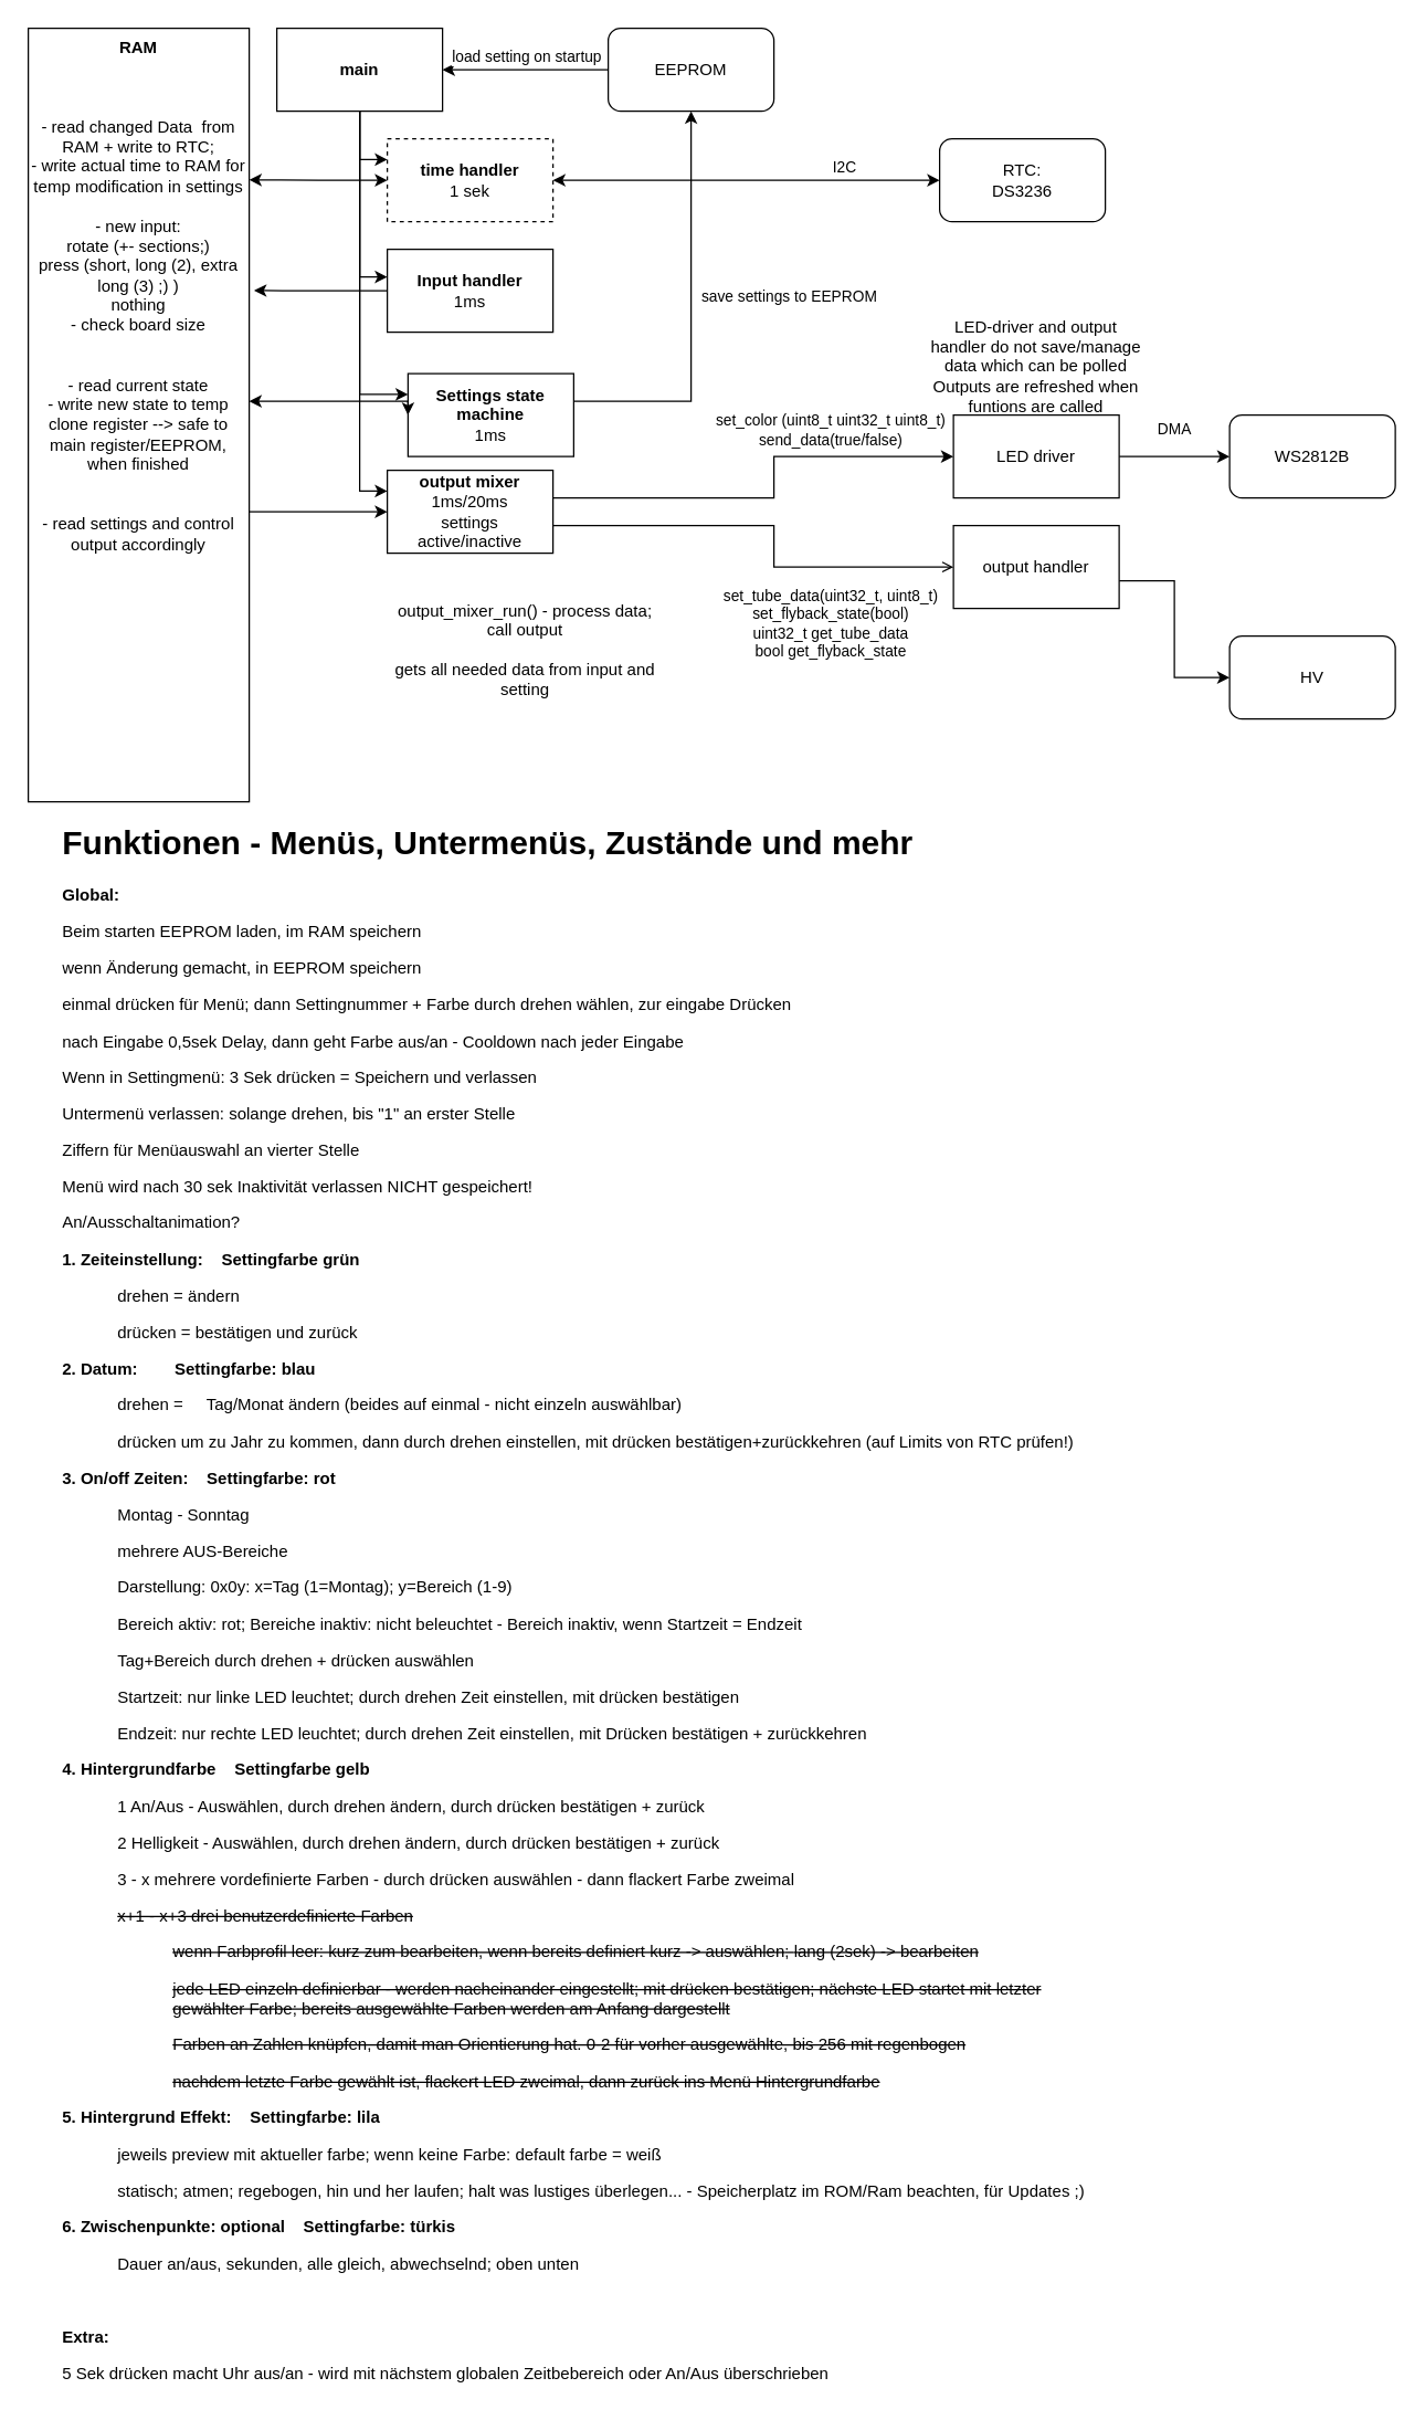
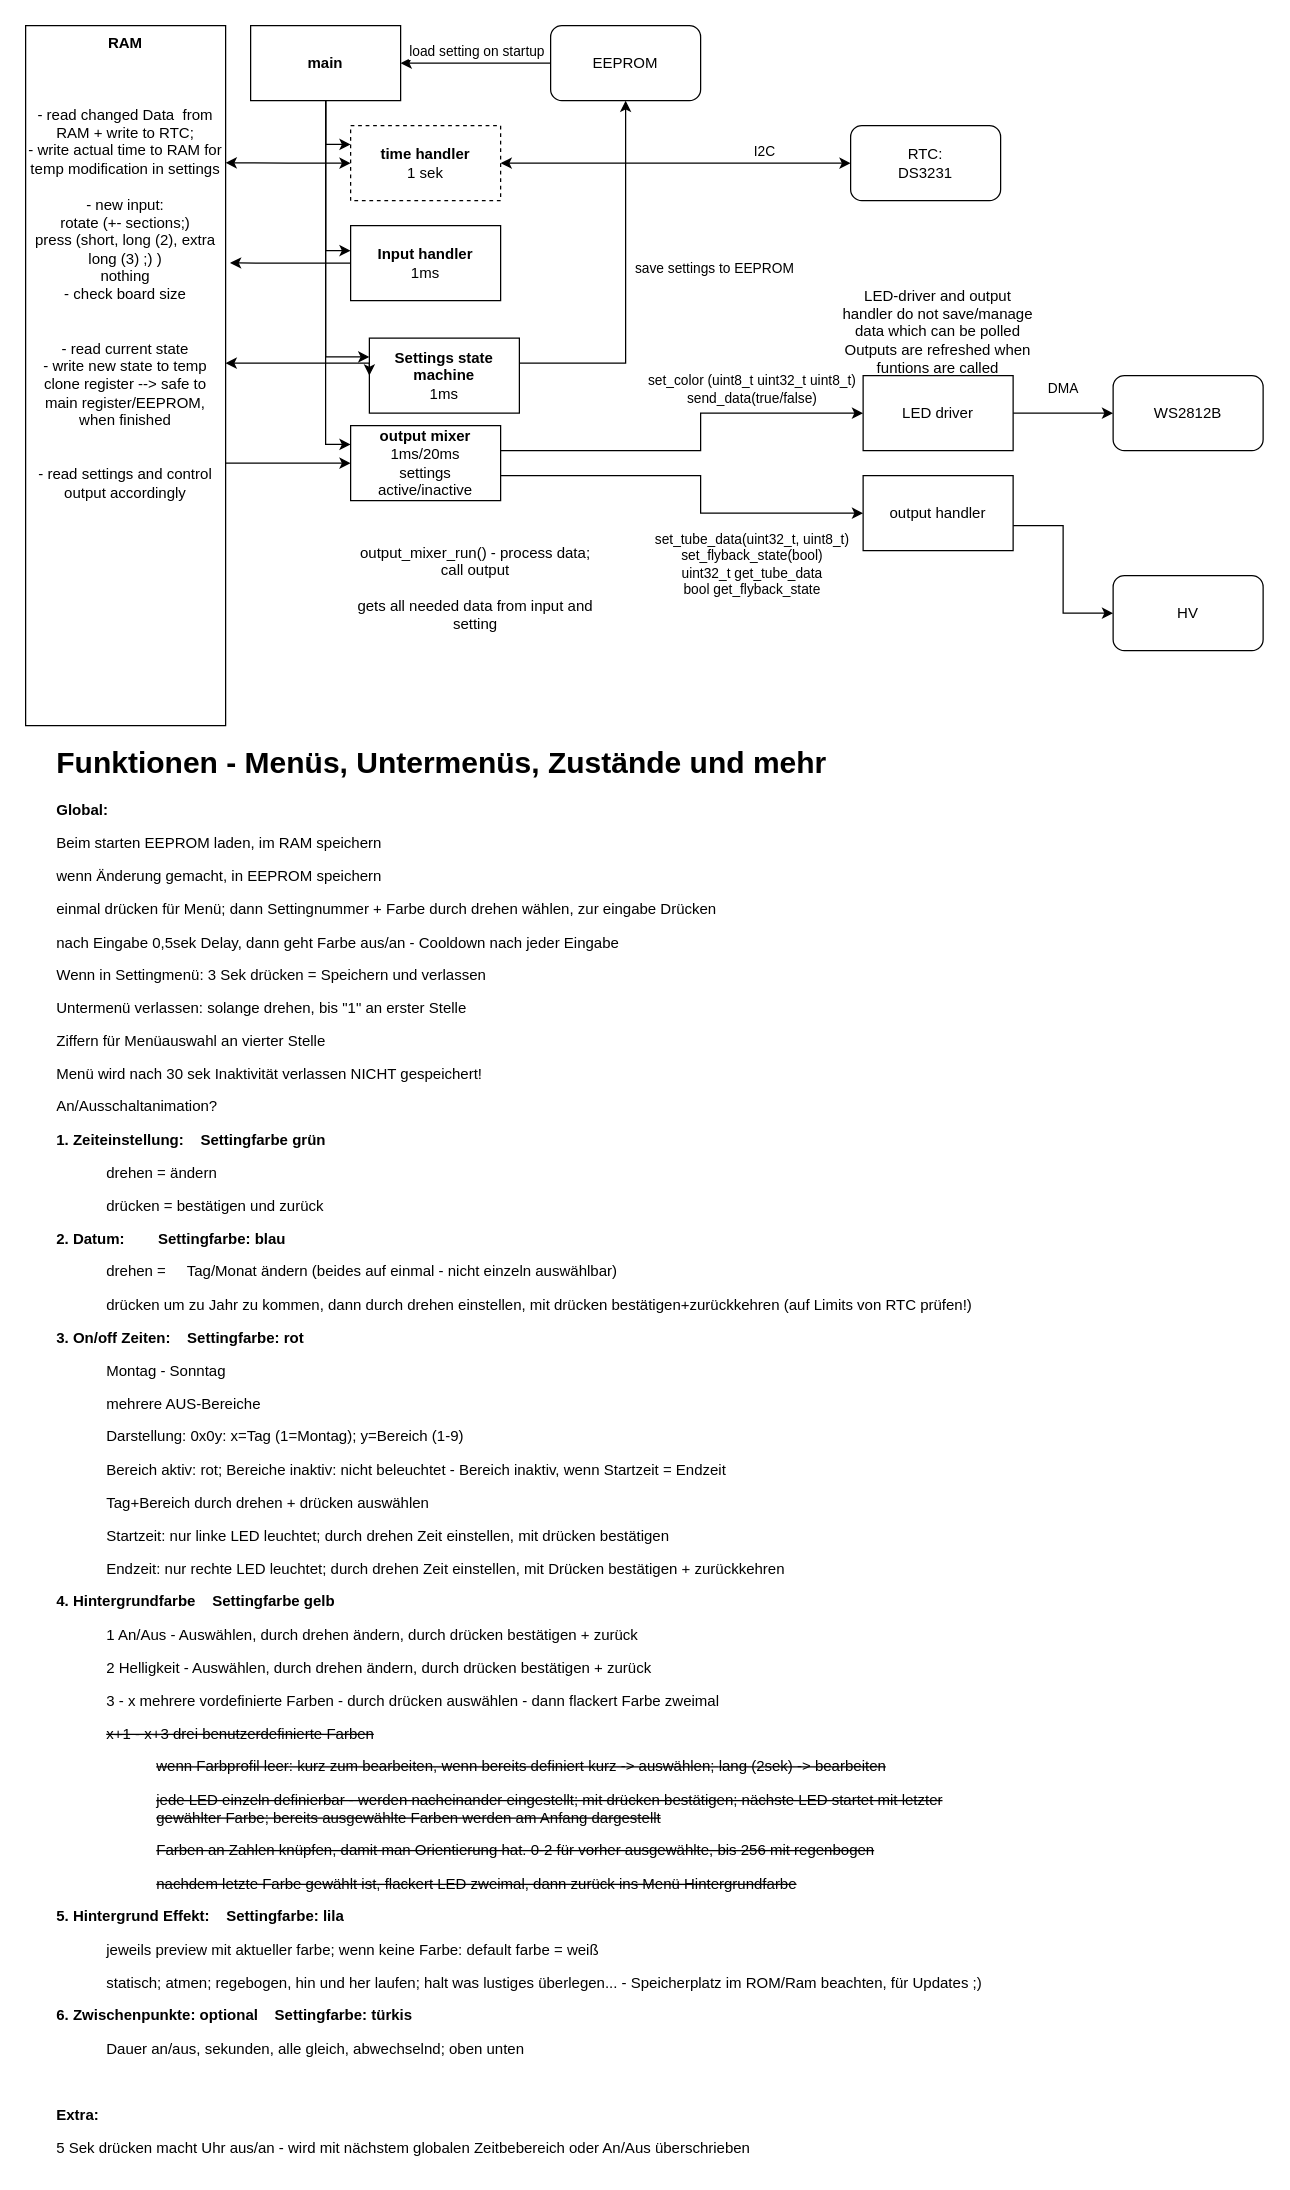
- <mxCell id="25" value="RTC: &lt;br&gt;DS3236" style="rounded=1;whiteSpace=wrap;html=1;" parent="1" vertex="1"><mxGeometry x="680" y="100" width="120" height="60" as="geometry" /></mxCell>
+ <mxCell id="25" value="RTC: &lt;br&gt;DS3231" style="rounded=1;whiteSpace=wrap;html=1;" parent="1" vertex="1"><mxGeometry x="680" y="100" width="120" height="60" as="geometry" /></mxCell>
- <mxCell id="2" style="edgeStyle=orthogonalEdgeStyle;rounded=0;orthogonalLoop=1;jettySize=auto;html=1;endArrow=open;" parent="1" source="6" target="8" edge="1"><mxGeometry relative="1" as="geometry"><Array as="points"><mxPoint x="560" y="380" /><mxPoint x="560" y="410" /></Array></mxGeometry></mxCell>
+ <mxCell id="2" style="edgeStyle=orthogonalEdgeStyle;rounded=0;orthogonalLoop=1;jettySize=auto;html=1;" parent="1" source="6" target="8" edge="1"><mxGeometry relative="1" as="geometry"><Array as="points"><mxPoint x="560" y="380" /><mxPoint x="560" y="410" /></Array></mxGeometry></mxCell>
